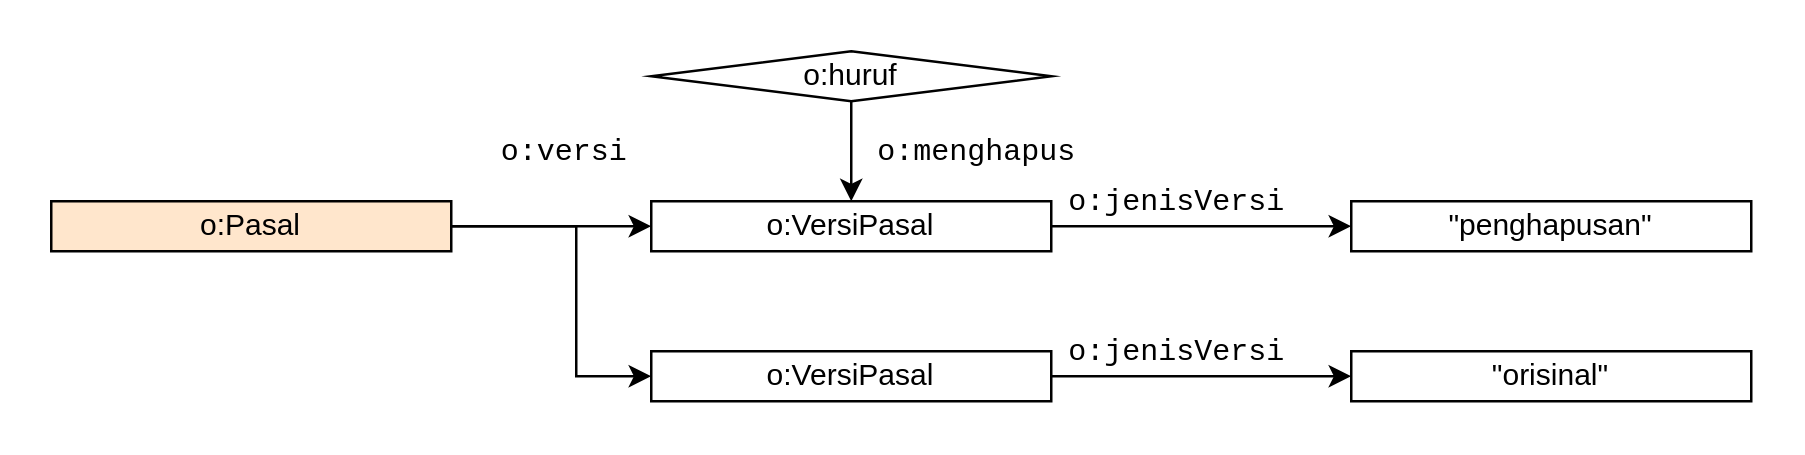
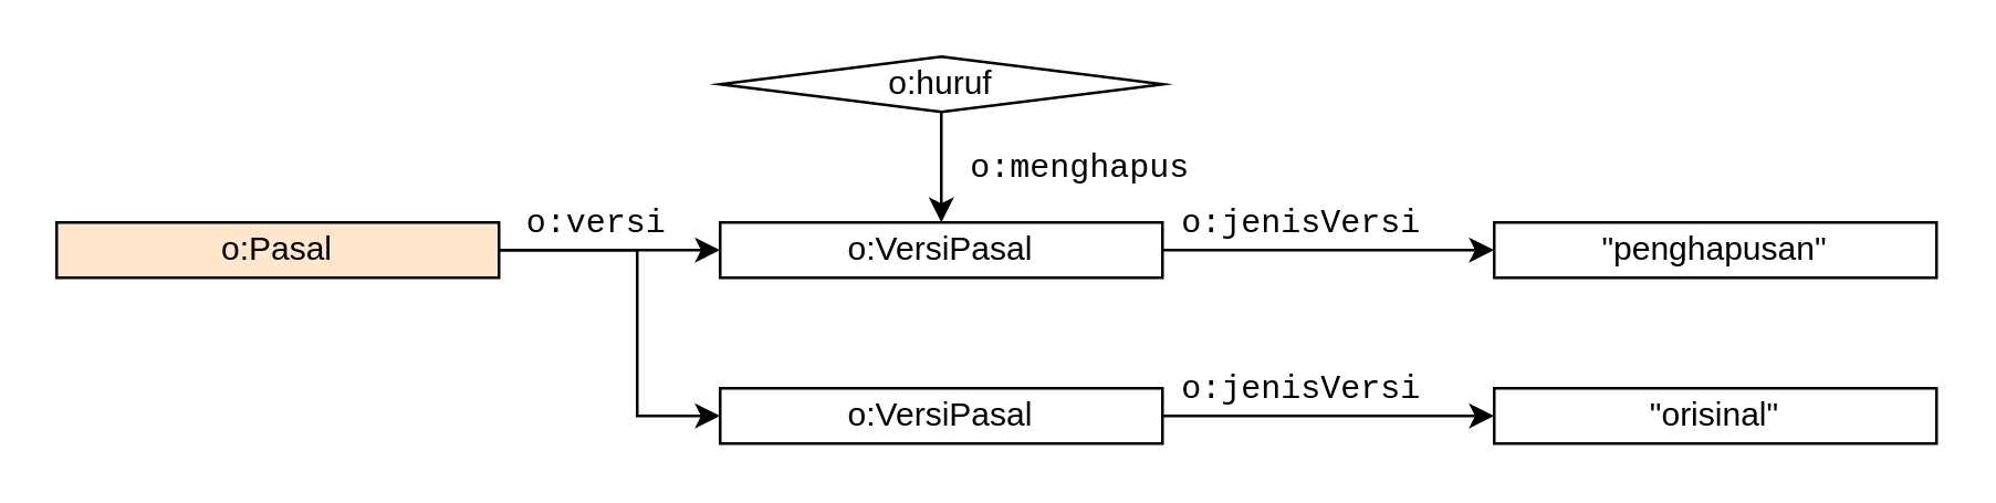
- <mxCell id="11" value="&lt;font face=&quot;Courier New&quot;&gt;o:versi&lt;/font&gt;" style="text;html=1;align=center;verticalAlign=middle;resizable=0;points=[];autosize=1;strokeColor=none;" parent="1" vertex="1"><mxGeometry x="190" y="50" width="70" height="20" as="geometry" /></mxCell>
+ <mxCell id="11" value="&lt;font face=&quot;Courier New&quot;&gt;o:versi&lt;/font&gt;" style="text;html=1;align=center;verticalAlign=middle;resizable=0;points=[];autosize=1;strokeColor=none;" parent="1" vertex="1"><mxGeometry x="180" y="70" width="70" height="20" as="geometry" /></mxCell>
